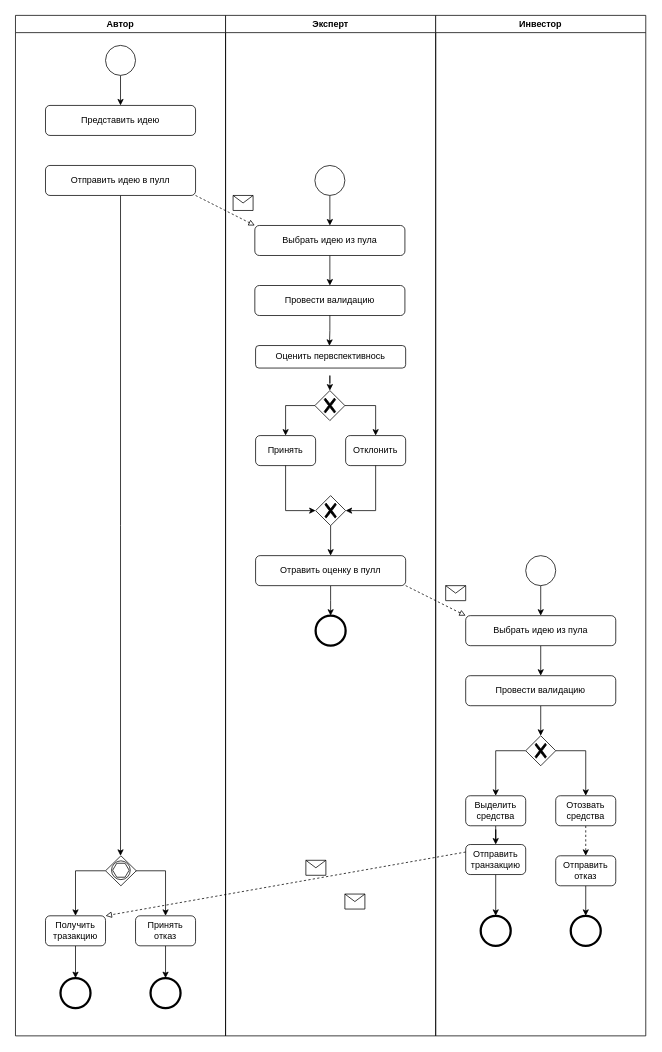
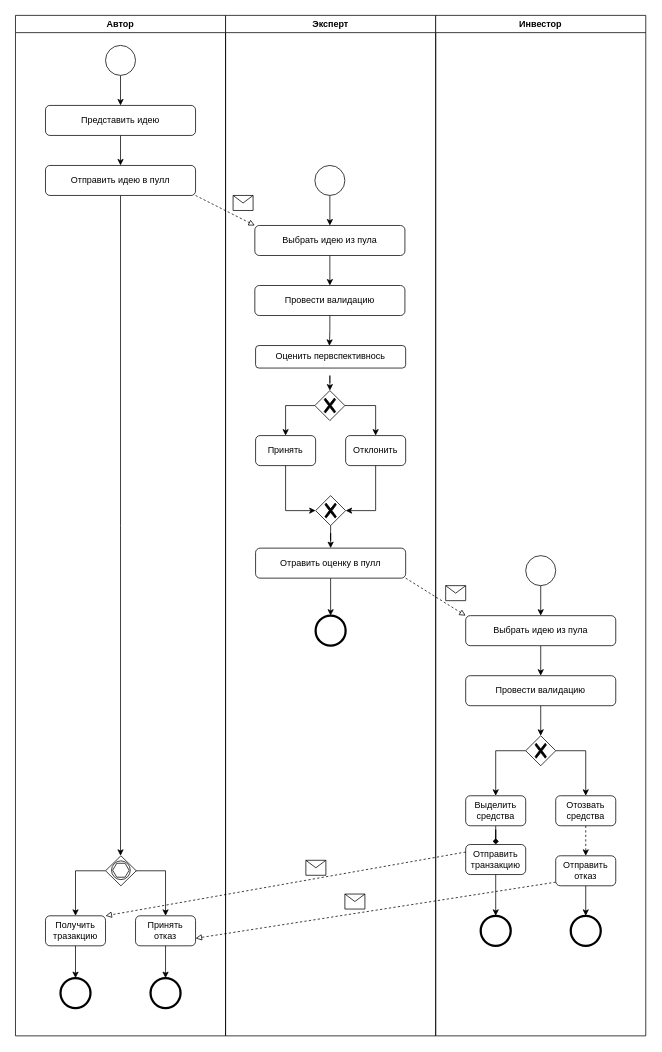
+ <mxCell id="3" style="edgeStyle=orthogonalEdgeStyle;rounded=0;orthogonalLoop=1;jettySize=auto;html=1;exitX=0.5;exitY=1;exitDx=0;exitDy=0;entryX=0.5;entryY=0;entryDx=0;entryDy=0;" edge="1" parent="2" source="4" target="6"><mxGeometry relative="1" as="geometry" /></mxCell>
- <mxCell id="32" value="Отравить оценку в пулл" style="shape=ext;rounded=1;html=1;whiteSpace=wrap;" vertex="1" parent="21"><mxGeometry x="40" y="720" width="200" height="40" as="geometry" /></mxCell>
+ <mxCell id="32" value="Отравить оценку в пулл" style="shape=ext;rounded=1;html=1;whiteSpace=wrap;" vertex="1" parent="21"><mxGeometry x="40" y="710" width="200" height="40" as="geometry" /></mxCell>
- <mxCell id="56" style="edgeStyle=orthogonalEdgeStyle;rounded=0;orthogonalLoop=1;jettySize=auto;html=1;exitX=0.5;exitY=1;exitDx=0;exitDy=0;" edge="1" parent="45" source="57" target="61"><mxGeometry relative="1" as="geometry" /></mxCell>
+ <mxCell id="56" style="edgeStyle=orthogonalEdgeStyle;rounded=0;orthogonalLoop=1;jettySize=auto;html=1;exitX=0.5;exitY=1;exitDx=0;exitDy=0;endArrow=diamond;" edge="1" parent="45" source="57" target="61"><mxGeometry relative="1" as="geometry" /></mxCell>
+ <mxCell id="69" style="rounded=0;orthogonalLoop=1;jettySize=auto;html=1;exitX=0;exitY=0.879;exitDx=0;exitDy=0;entryX=1;entryY=0.75;entryDx=0;entryDy=0;dashed=1;endArrow=block;endFill=0;exitPerimeter=0;" edge="1" parent="1" source="63" target="14"><mxGeometry relative="1" as="geometry" /></mxCell>
